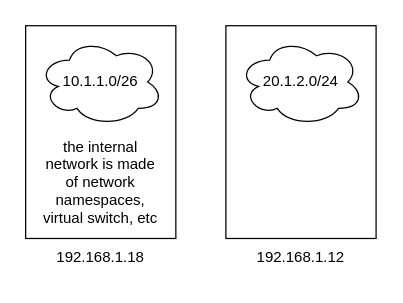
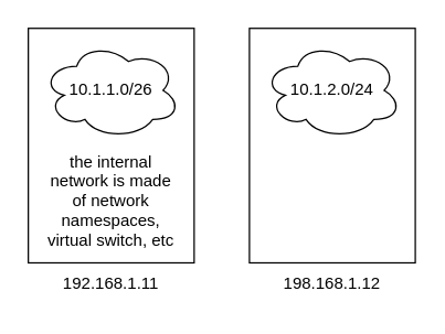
- <mxCell id="5" value="20.1.2.0/24" style="ellipse;shape=cloud;whiteSpace=wrap;html=1;" vertex="1" parent="1"><mxGeometry x="190" y="30" width="100" height="70" as="geometry" /></mxCell>
+ <mxCell id="5" value="10.1.2.0/24" style="ellipse;shape=cloud;whiteSpace=wrap;html=1;" vertex="1" parent="1"><mxGeometry x="190" y="30" width="100" height="70" as="geometry" /></mxCell>
- <mxCell id="6" value="192.168.1.18" style="text;html=1;strokeColor=none;fillColor=none;align=center;verticalAlign=middle;whiteSpace=wrap;rounded=0;" vertex="1" parent="1"><mxGeometry x="50" y="190" width="60" height="30" as="geometry" /></mxCell>
+ <mxCell id="6" value="192.168.1.11" style="text;html=1;strokeColor=none;fillColor=none;align=center;verticalAlign=middle;whiteSpace=wrap;rounded=0;" vertex="1" parent="1"><mxGeometry x="50" y="190" width="60" height="30" as="geometry" /></mxCell>
- <mxCell id="7" value="192.168.1.12" style="text;html=1;strokeColor=none;fillColor=none;align=center;verticalAlign=middle;whiteSpace=wrap;rounded=0;" vertex="1" parent="1"><mxGeometry x="210" y="190" width="60" height="30" as="geometry" /></mxCell>
+ <mxCell id="7" value="198.168.1.12" style="text;html=1;strokeColor=none;fillColor=none;align=center;verticalAlign=middle;whiteSpace=wrap;rounded=0;" vertex="1" parent="1"><mxGeometry x="210" y="190" width="60" height="30" as="geometry" /></mxCell>
